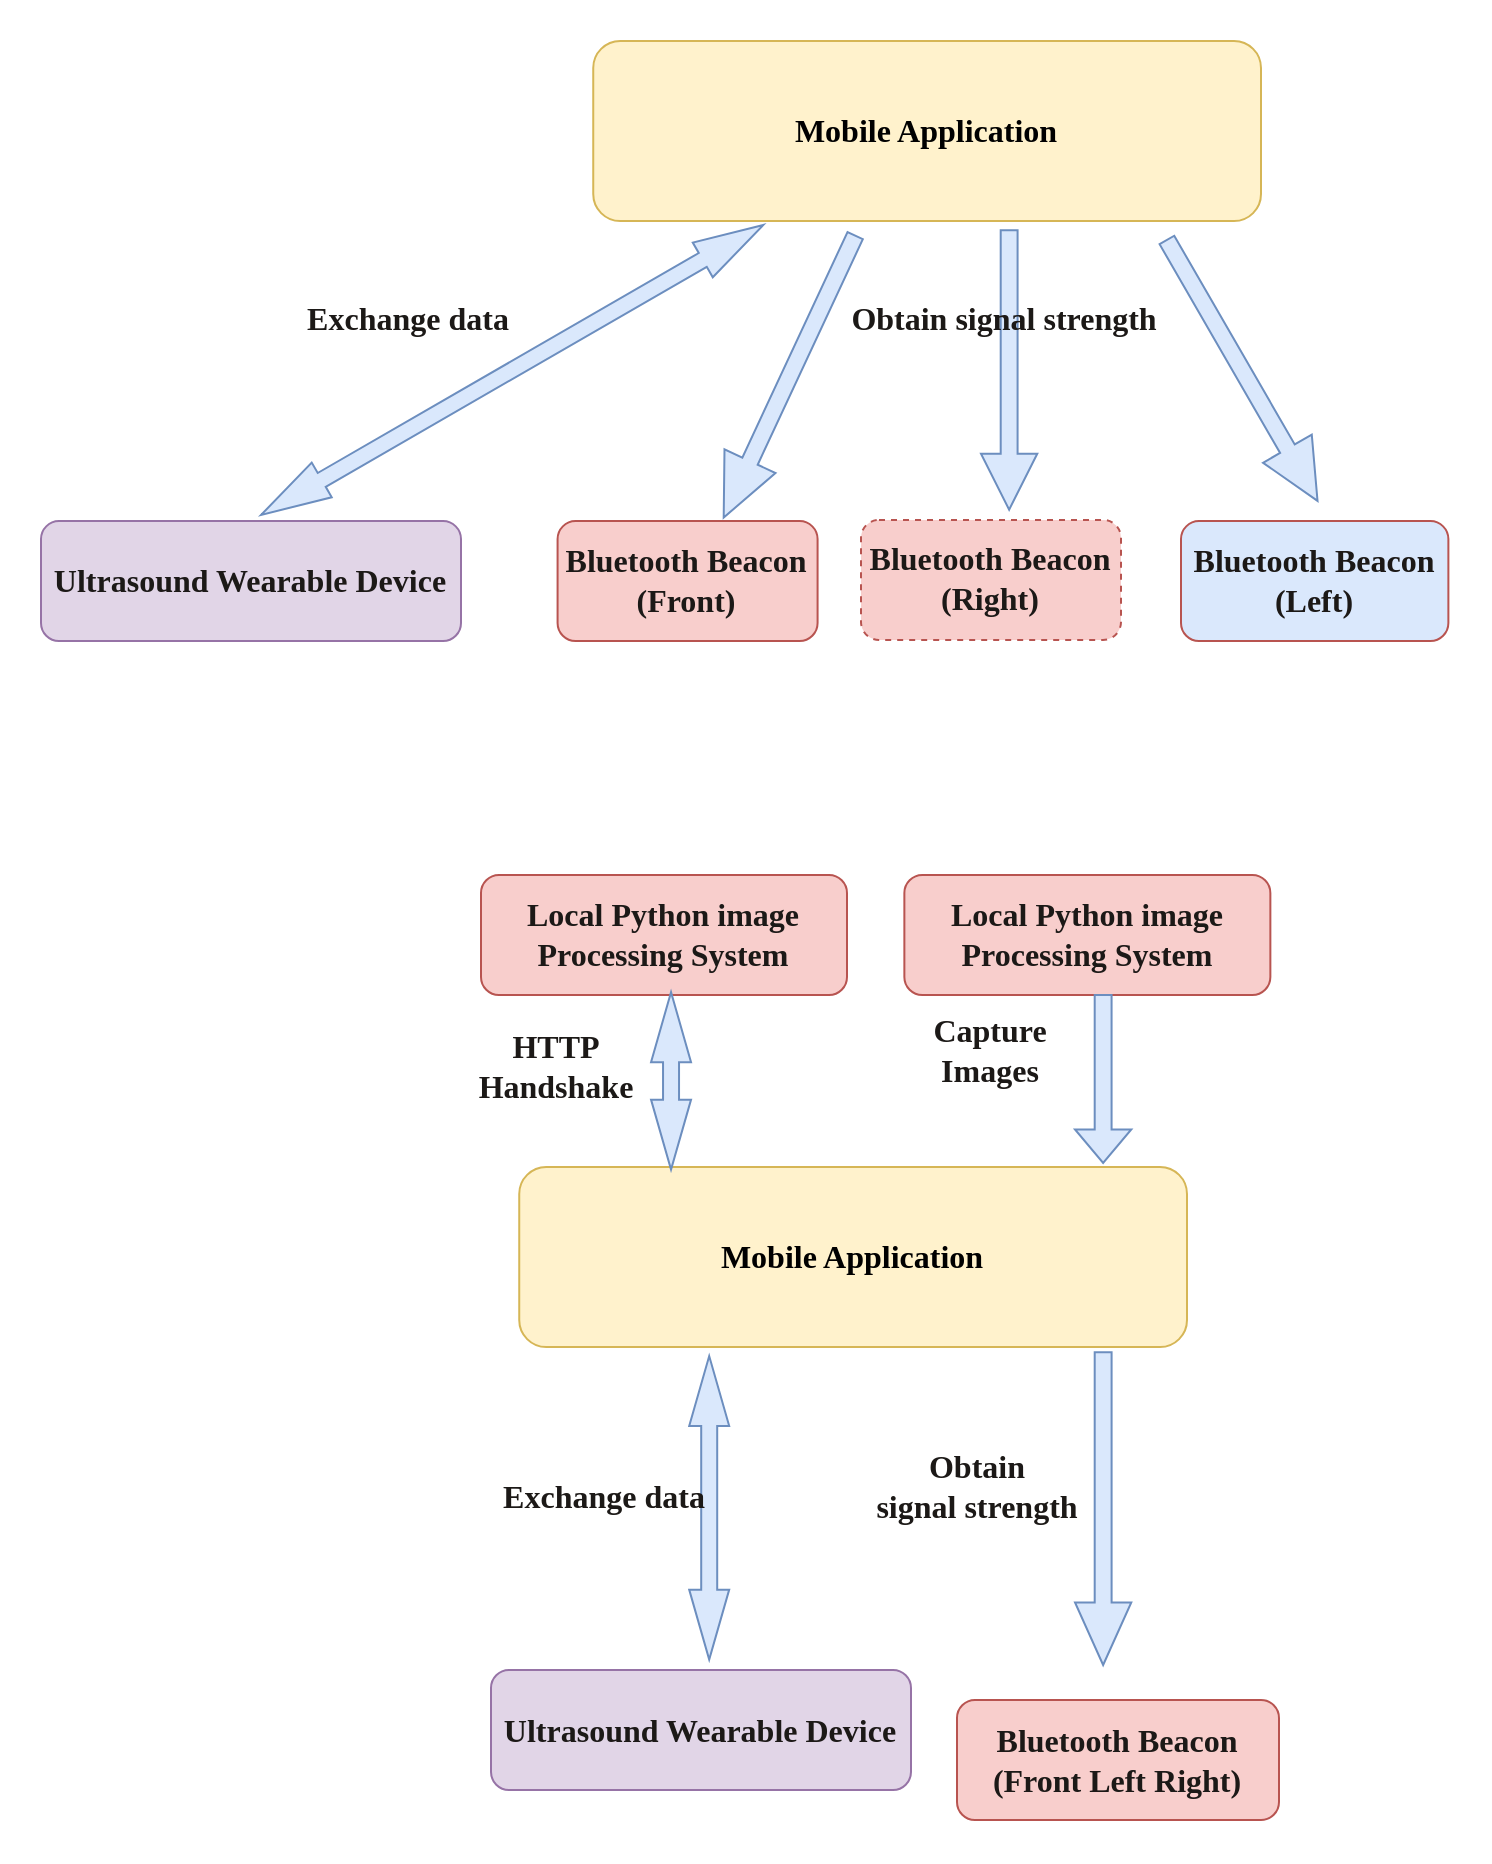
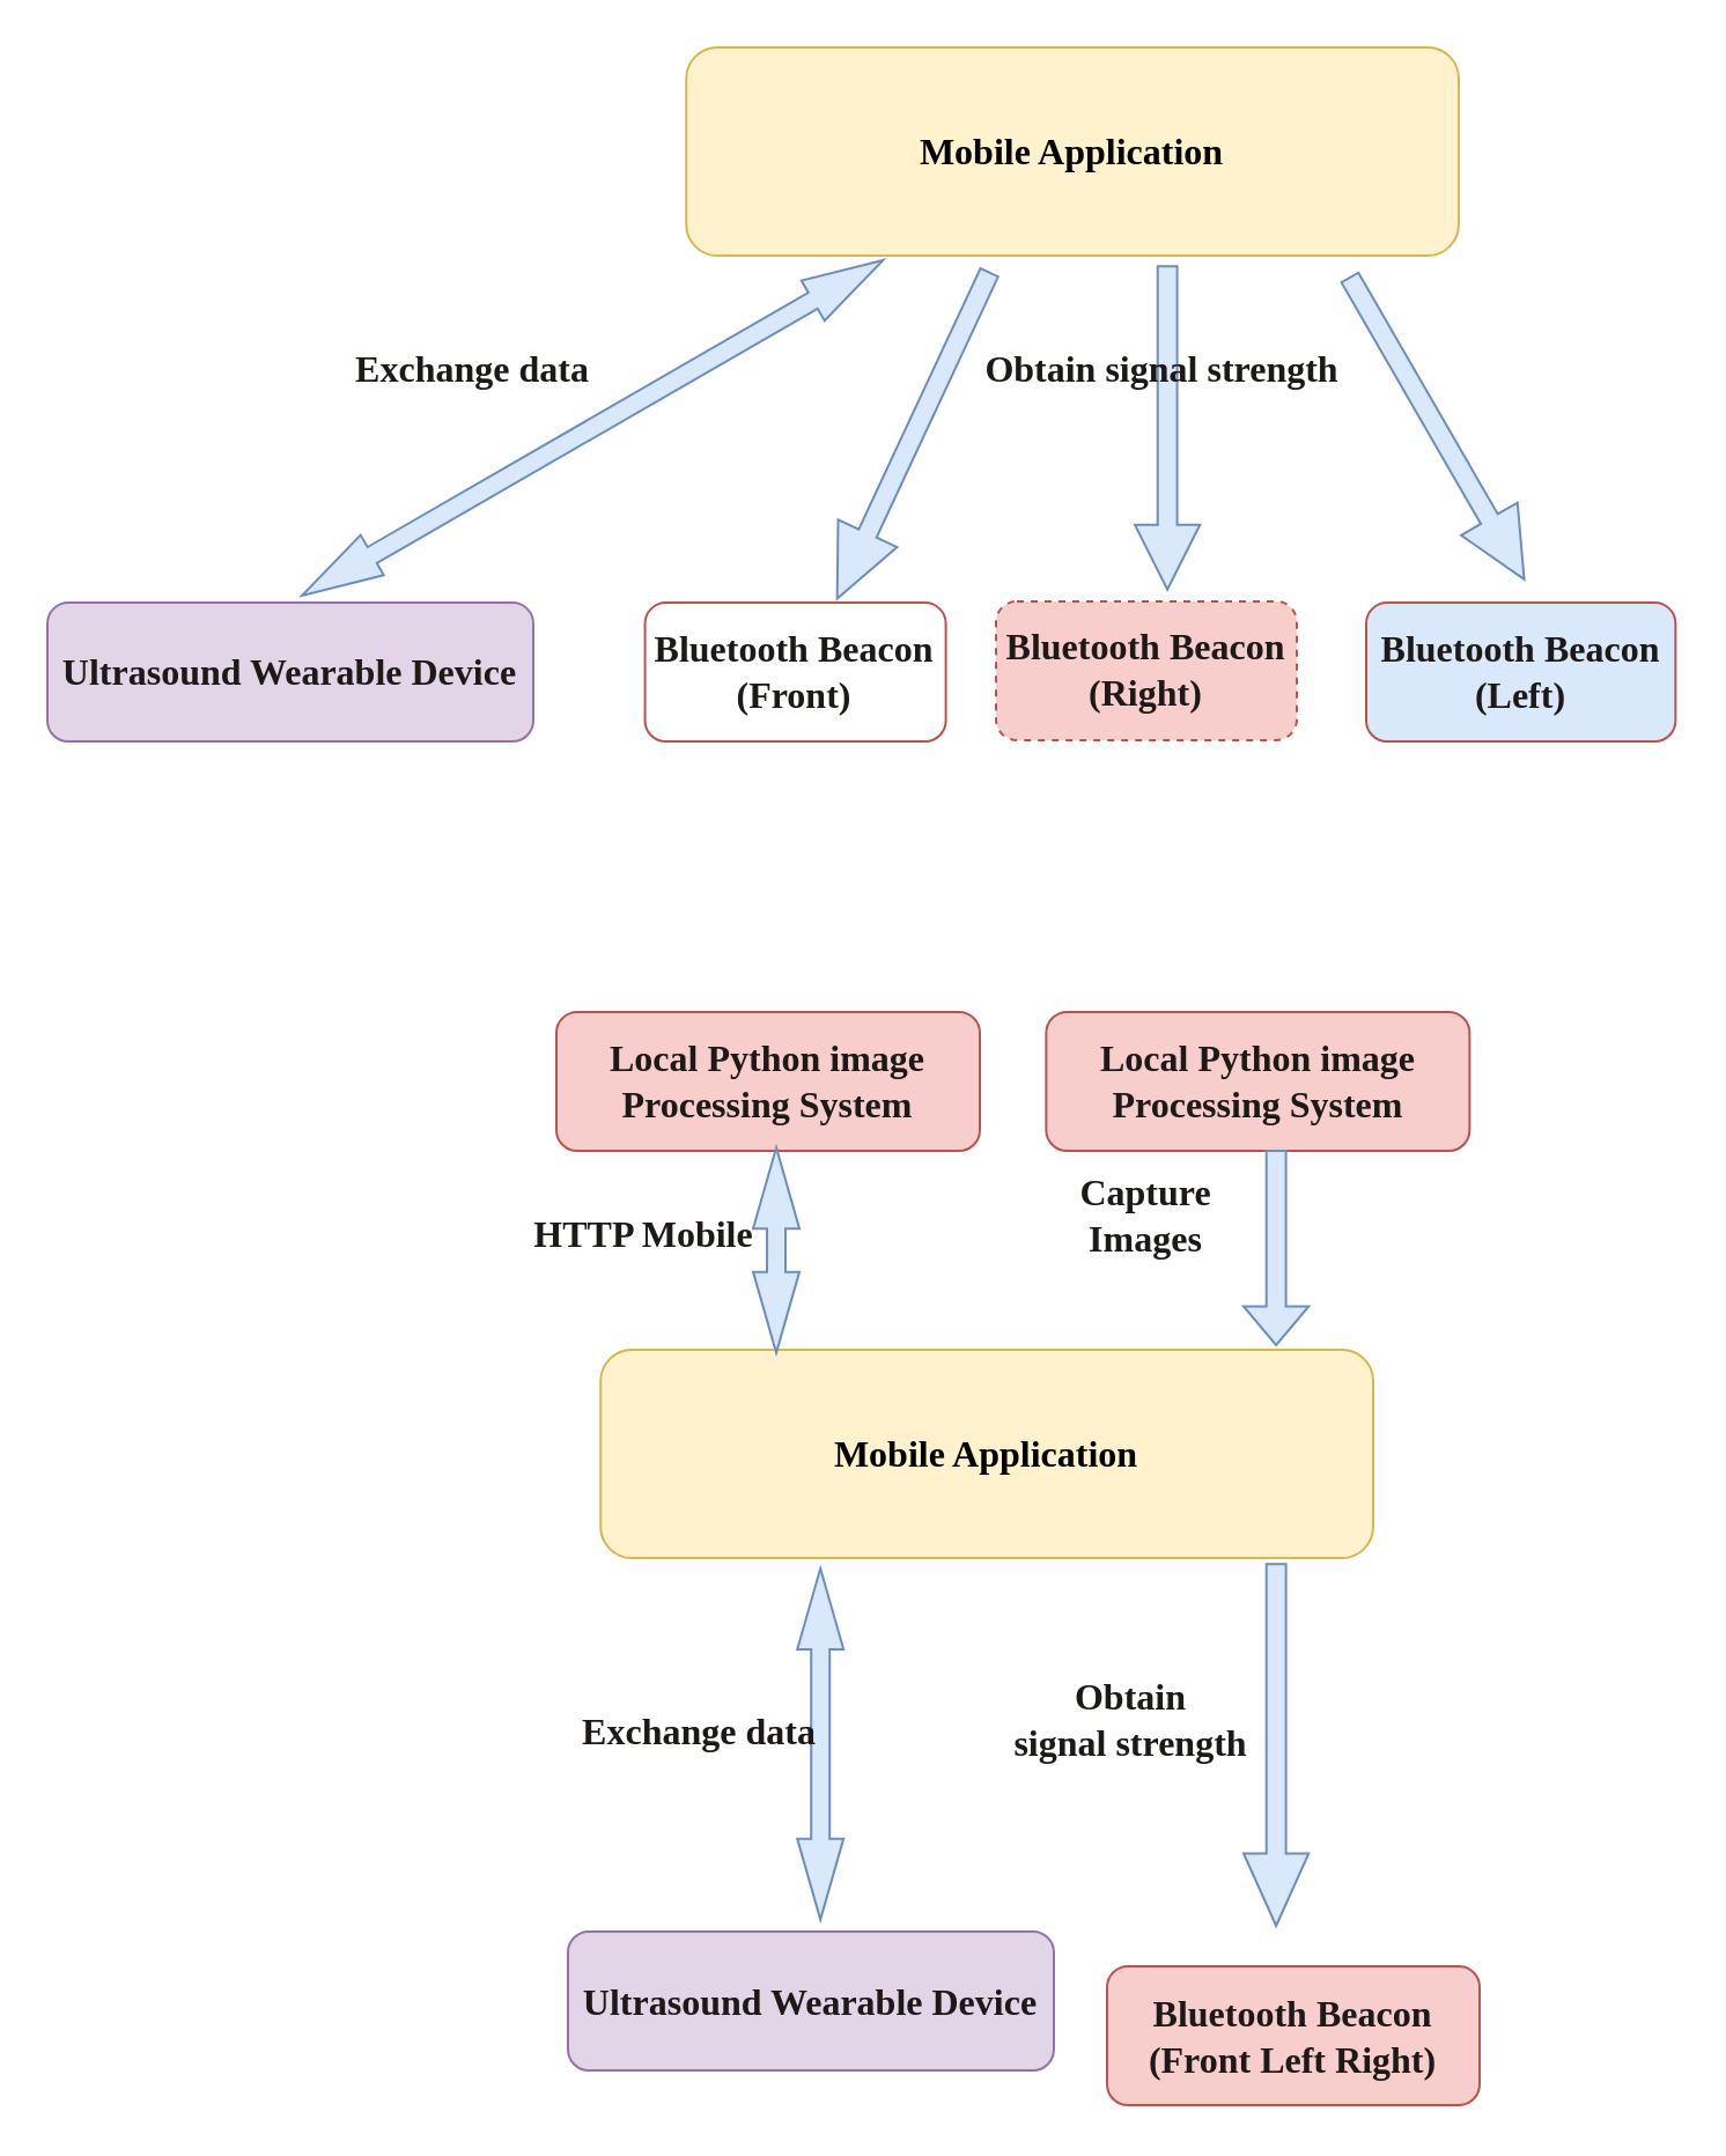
- <mxCell id="6" value="&lt;span style=&quot;color: rgb(28 , 25 , 23)&quot;&gt;&lt;font face=&quot;Comic Sans MS&quot; size=&quot;1&quot;&gt;&lt;b style=&quot;font-size: 16px&quot;&gt;Bluetooth Beacon (Front)&lt;/b&gt;&lt;/font&gt;&lt;/span&gt;" style="rounded=1;whiteSpace=wrap;html=1;sketch=0;fillColor=#f8cecc;strokeColor=#b85450;" parent="1" vertex="1"><mxGeometry x="278.29" y="260.03" width="130" height="60" as="geometry" /></mxCell>
+ <mxCell id="6" value="&lt;span style=&quot;color: rgb(28 , 25 , 23)&quot;&gt;&lt;font face=&quot;Comic Sans MS&quot; size=&quot;1&quot;&gt;&lt;b style=&quot;font-size: 16px&quot;&gt;Bluetooth Beacon (Front)&lt;/b&gt;&lt;/font&gt;&lt;/span&gt;" style="rounded=1;whiteSpace=wrap;html=1;sketch=0;fillColor=#ffffff;strokeColor=#b85450;" parent="1" vertex="1"><mxGeometry x="278.29" y="260.03" width="130" height="60" as="geometry" /></mxCell>
- <mxCell id="25" value="&lt;span style=&quot;color: rgb(28 , 25 , 23)&quot;&gt;&lt;font size=&quot;1&quot;&gt;&lt;b style=&quot;font-size: 16px&quot;&gt;HTTP Handshake&lt;/b&gt;&lt;/font&gt;&lt;/span&gt;" style="text;html=1;strokeColor=none;fillColor=none;align=center;verticalAlign=middle;whiteSpace=wrap;rounded=0;sketch=0;fontFamily=Comic Sans MS;fontSize=14;" vertex="1" parent="1"><mxGeometry x="226" y="518" width="104.38" height="30" as="geometry" /></mxCell>
+ <mxCell id="25" value="&lt;span style=&quot;color: rgb(28 , 25 , 23)&quot;&gt;&lt;font size=&quot;1&quot;&gt;&lt;b style=&quot;font-size: 16px&quot;&gt;HTTP Mobile&lt;/b&gt;&lt;/font&gt;&lt;/span&gt;" style="text;html=1;strokeColor=none;fillColor=none;align=center;verticalAlign=middle;whiteSpace=wrap;rounded=0;sketch=0;fontFamily=Comic Sans MS;fontSize=14;" vertex="1" parent="1"><mxGeometry x="226" y="518" width="104.38" height="30" as="geometry" /></mxCell>
